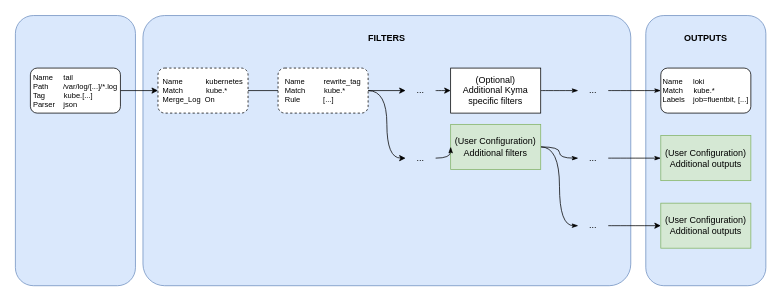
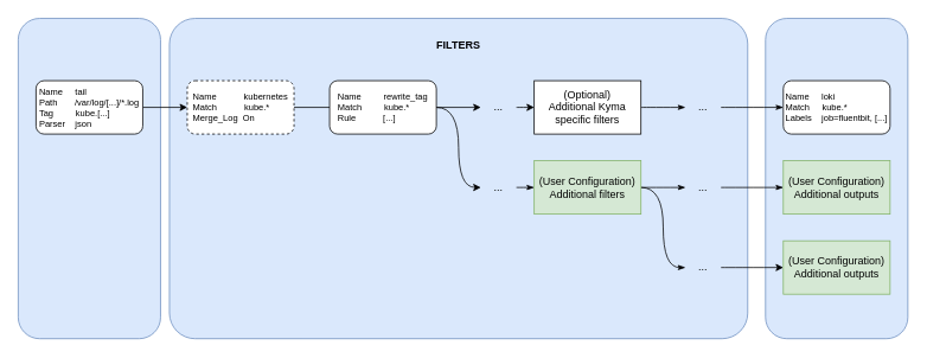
- <mxCell id="31" value="OUTPUTS" style="text;html=1;strokeColor=none;fillColor=none;align=center;verticalAlign=middle;whiteSpace=wrap;rounded=0;glass=0;comic=0;fontStyle=1" vertex="1" parent="1"><mxGeometry x="880" y="30" width="120" height="40" as="geometry" /></mxCell>
- <mxCell id="11" value="&lt;div style=&quot;text-align: justify ; font-size: 10px&quot;&gt;&lt;font style=&quot;font-size: 10px&quot;&gt;Name&amp;nbsp; &amp;nbsp; &amp;nbsp; &amp;nbsp; &amp;nbsp;rewrite_tag&lt;/font&gt;&lt;/div&gt;&lt;div style=&quot;text-align: justify ; font-size: 10px&quot;&gt;&lt;font style=&quot;font-size: 10px&quot;&gt;Match&amp;nbsp; &amp;nbsp; &amp;nbsp; &amp;nbsp; &amp;nbsp;kube.*&lt;/font&gt;&lt;/div&gt;&lt;div style=&quot;text-align: justify ; font-size: 10px&quot;&gt;&lt;font style=&quot;font-size: 10px&quot;&gt;Rule&amp;nbsp; &amp;nbsp; &amp;nbsp; &amp;nbsp; &amp;nbsp; &amp;nbsp;[...]&lt;/font&gt;&lt;/div&gt;" style="rounded=1;whiteSpace=wrap;html=1;dashed=1;" vertex="1" parent="1"><mxGeometry x="370" y="90" width="120" height="60" as="geometry" /></mxCell>
+ <mxCell id="11" value="&lt;div style=&quot;text-align: justify ; font-size: 10px&quot;&gt;&lt;font style=&quot;font-size: 10px&quot;&gt;Name&amp;nbsp; &amp;nbsp; &amp;nbsp; &amp;nbsp; &amp;nbsp;rewrite_tag&lt;/font&gt;&lt;/div&gt;&lt;div style=&quot;text-align: justify ; font-size: 10px&quot;&gt;&lt;font style=&quot;font-size: 10px&quot;&gt;Match&amp;nbsp; &amp;nbsp; &amp;nbsp; &amp;nbsp; &amp;nbsp;kube.*&lt;/font&gt;&lt;/div&gt;&lt;div style=&quot;text-align: justify ; font-size: 10px&quot;&gt;&lt;font style=&quot;font-size: 10px&quot;&gt;Rule&amp;nbsp; &amp;nbsp; &amp;nbsp; &amp;nbsp; &amp;nbsp; &amp;nbsp;[...]&lt;/font&gt;&lt;/div&gt;" style="rounded=1;whiteSpace=wrap;html=1;" vertex="1" parent="1"><mxGeometry x="370" y="90" width="120" height="60" as="geometry" /></mxCell>
- <mxCell id="17" value="(User Configuration)&lt;br&gt;Additional filters" style="rounded=0;whiteSpace=wrap;html=1;fillColor=#d5e8d4;strokeColor=#82b366;" vertex="1" parent="1"><mxGeometry x="600" y="165" width="120" height="60" as="geometry" /></mxCell>
+ <mxCell id="17" value="(User Configuration)&lt;br&gt;Additional filters" style="rounded=0;whiteSpace=wrap;html=1;fillColor=#d5e8d4;strokeColor=#82b366;" vertex="1" parent="1"><mxGeometry x="600" y="180" width="120" height="60" as="geometry" /></mxCell>
